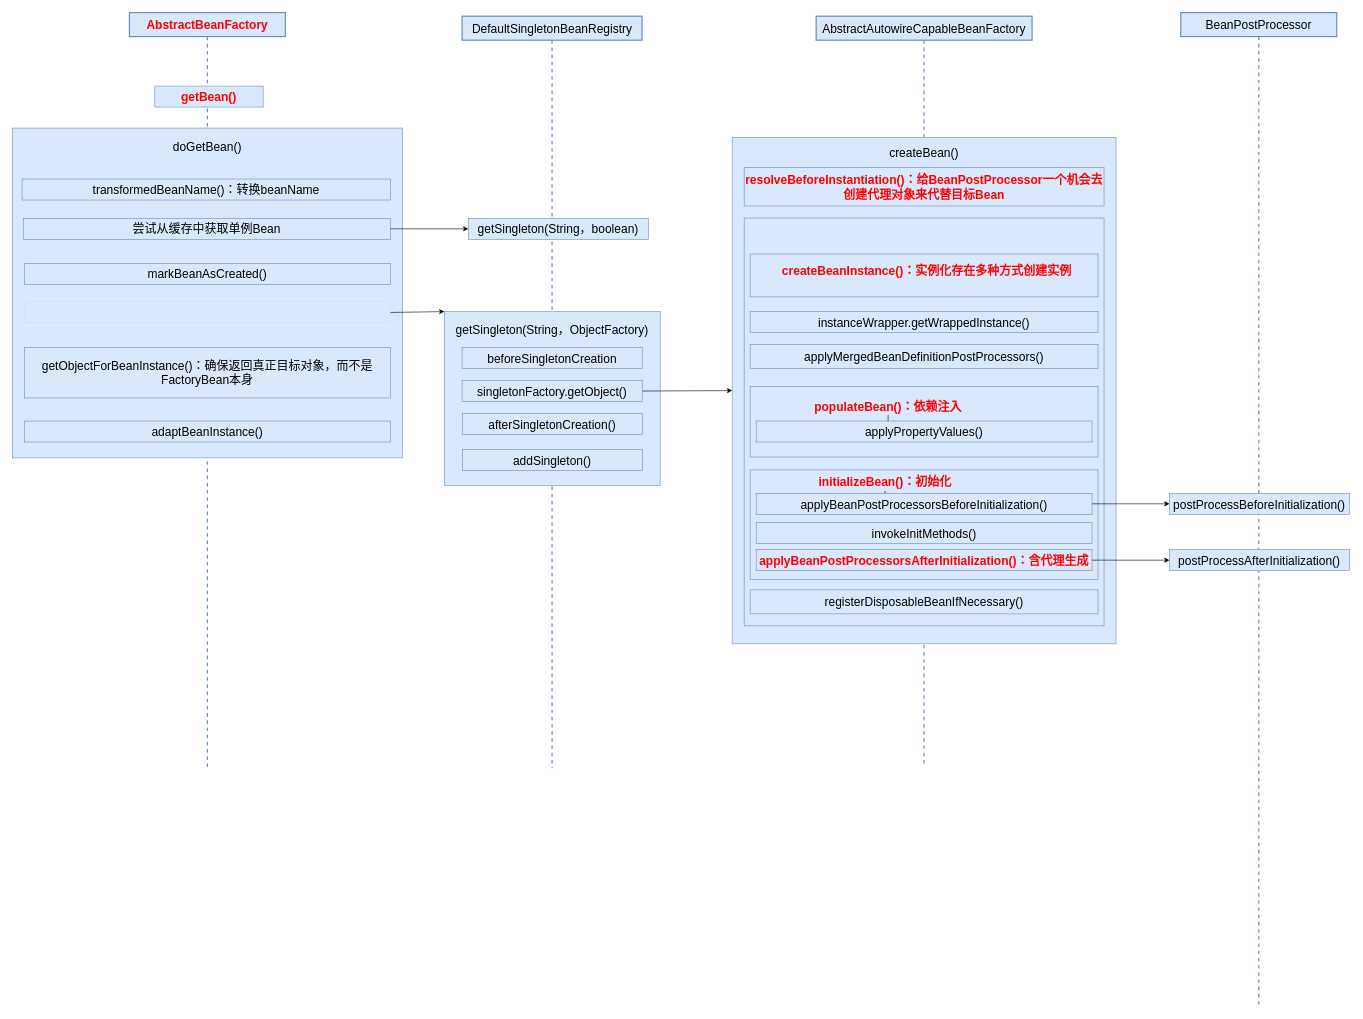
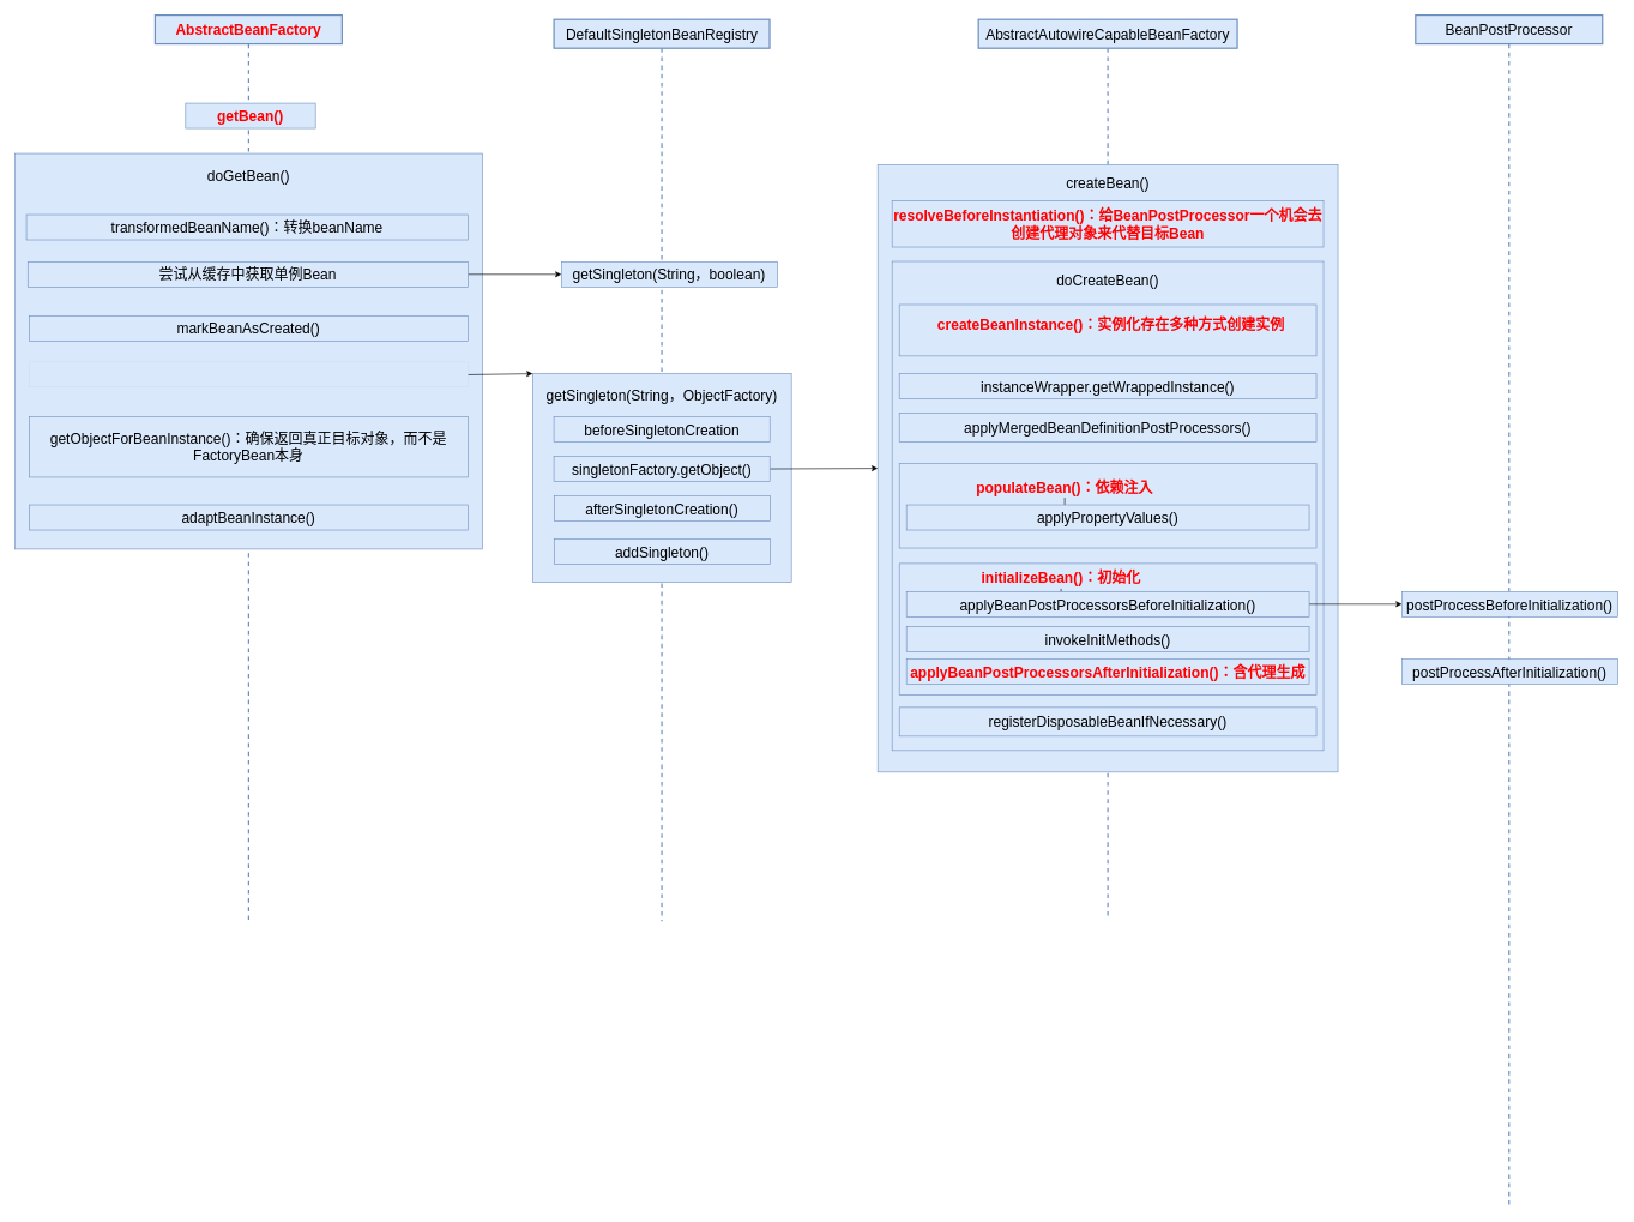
+ <mxCell id="26" value="&lt;span style=&quot;font-size: 20px;&quot;&gt;doCreateBean()&lt;/span&gt;" style="text;html=1;align=center;verticalAlign=middle;whiteSpace=wrap;rounded=0;" parent="1" vertex="1"><mxGeometry x="1465" y="373" width="150" height="30" as="geometry" /></mxCell>
- <mxCell id="45" value="" style="endArrow=classic;html=1;rounded=0;exitX=1;exitY=0.5;exitDx=0;exitDy=0;entryX=0;entryY=0.5;entryDx=0;entryDy=0;" parent="1" source="42" target="44" edge="1"><mxGeometry width="50" height="50" relative="1" as="geometry"><mxPoint x="1830" y="703" as="sourcePoint" /><mxPoint x="2020" y="703" as="targetPoint" /></mxGeometry></mxCell>
